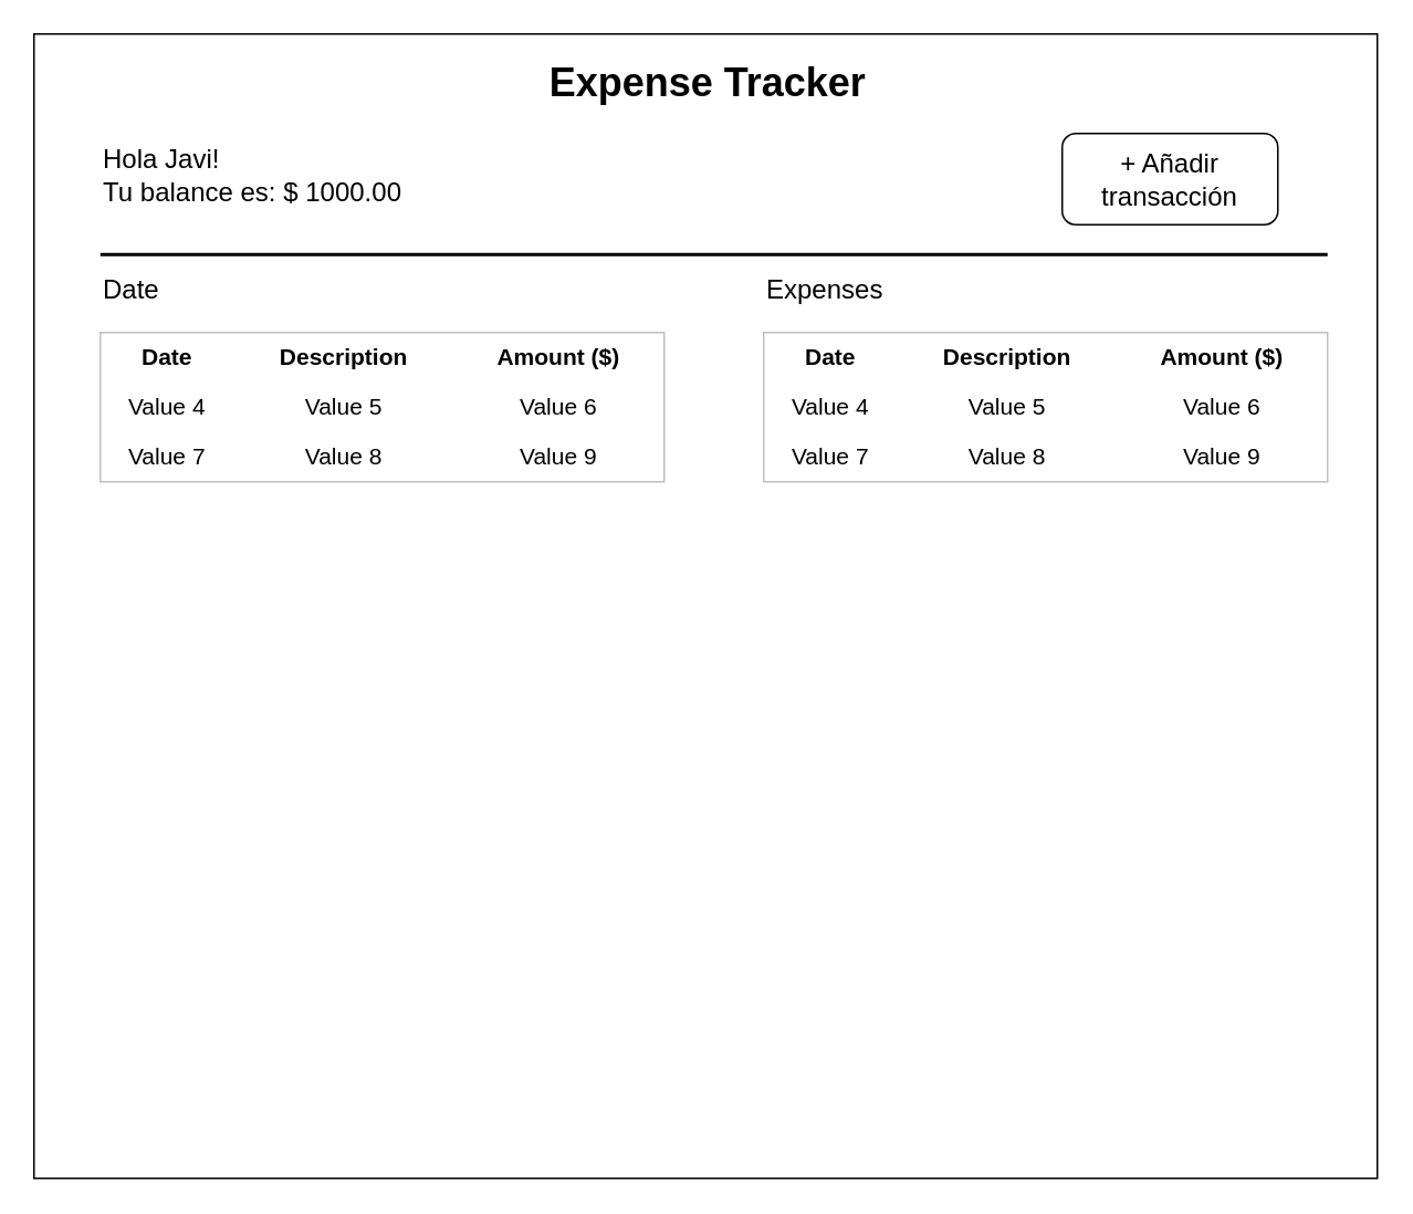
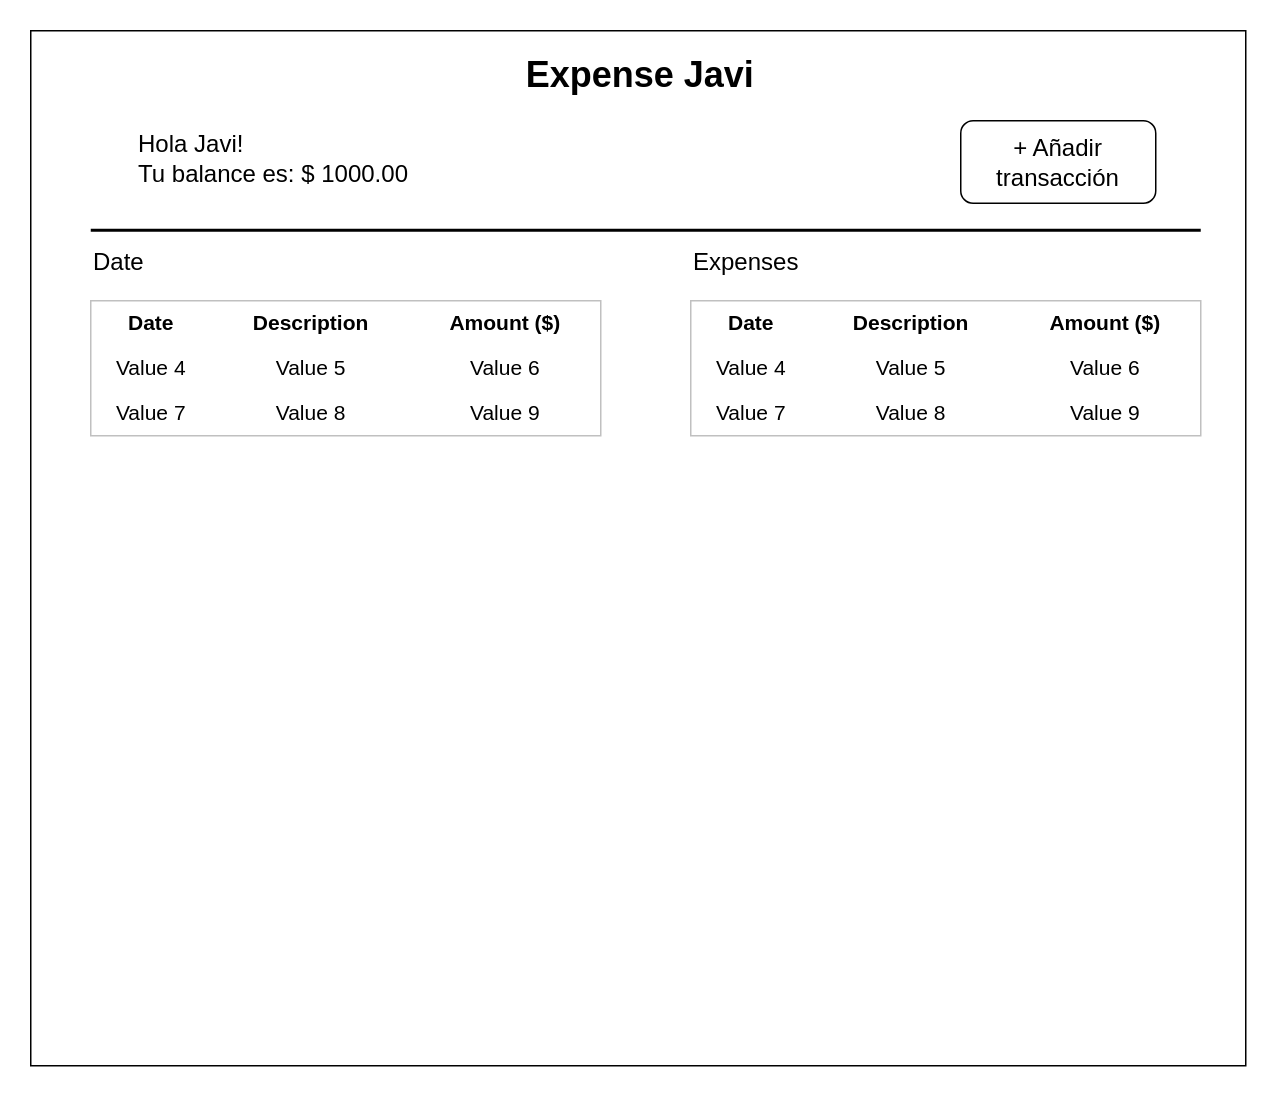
- <mxCell id="9" value="Expense Tracker" style="text;strokeColor=none;fillColor=none;html=1;fontSize=24;fontStyle=1;verticalAlign=middle;align=center;" parent="1" vertex="1"><mxGeometry x="323" y="30" width="205" height="40" as="geometry" /></mxCell>
+ <mxCell id="9" value="Expense Javi" style="text;strokeColor=none;fillColor=none;html=1;fontSize=24;fontStyle=1;verticalAlign=middle;align=center;" parent="1" vertex="1"><mxGeometry x="323" y="30" width="205" height="40" as="geometry" /></mxCell>
- <mxCell id="5" value="Hola Javi!&lt;br style=&quot;font-size: 16px&quot;&gt;Tu balance es: $ 1000.00" style="text;html=1;strokeColor=none;fillColor=none;align=left;verticalAlign=middle;whiteSpace=wrap;rounded=0;fontSize=16;" parent="1" vertex="1"><mxGeometry x="60" y="80" width="210" height="50" as="geometry" /></mxCell>
+ <mxCell id="5" value="Hola Javi!&lt;br style=&quot;font-size: 16px&quot;&gt;Tu balance es: $ 1000.00" style="text;html=1;strokeColor=none;fillColor=none;align=left;verticalAlign=middle;whiteSpace=wrap;rounded=0;fontSize=16;" parent="1" vertex="1"><mxGeometry x="90" y="80" width="210" height="50" as="geometry" /></mxCell>
